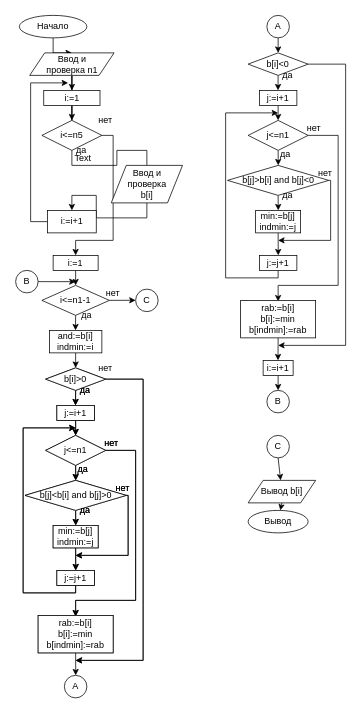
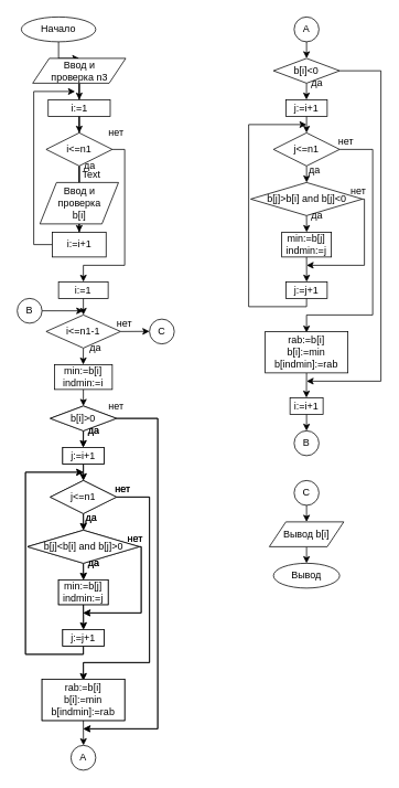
- <mxCell id="5" value="&lt;div&gt;Ввод и &lt;br&gt;&lt;/div&gt;&lt;div&gt;проверка n1&lt;/div&gt;" style="shape=parallelogram;perimeter=parallelogramPerimeter;whiteSpace=wrap;html=1;fixedSize=1;" parent="1" vertex="1"><mxGeometry x="38.75" y="70" width="112.5" height="30" as="geometry" /></mxCell>
+ <mxCell id="5" value="&lt;div&gt;Ввод и &lt;br&gt;&lt;/div&gt;&lt;div&gt;проверка n3&lt;/div&gt;" style="shape=parallelogram;perimeter=parallelogramPerimeter;whiteSpace=wrap;html=1;fixedSize=1;" parent="1" vertex="1"><mxGeometry x="38.75" y="70" width="112.5" height="30" as="geometry" /></mxCell>
- <mxCell id="10" value="i&amp;lt;=n5" style="rhombus;whiteSpace=wrap;html=1;" parent="1" vertex="1"><mxGeometry x="55" y="160" width="80" height="40" as="geometry" /></mxCell>
+ <mxCell id="10" value="i&amp;lt;=n1" style="rhombus;whiteSpace=wrap;html=1;" parent="1" vertex="1"><mxGeometry x="55" y="160" width="80" height="40" as="geometry" /></mxCell>
- <mxCell id="12" value="&lt;div&gt;Ввод и &lt;br&gt;&lt;/div&gt;&lt;div&gt;проверка&lt;/div&gt;&lt;div&gt;b[i]&lt;br&gt; &lt;/div&gt;" style="shape=parallelogram;perimeter=parallelogramPerimeter;whiteSpace=wrap;html=1;fixedSize=1;" parent="1" vertex="1"><mxGeometry x="147.5" y="220" width="95" height="50" as="geometry" /></mxCell>
+ <mxCell id="12" value="&lt;div&gt;Ввод и &lt;br&gt;&lt;/div&gt;&lt;div&gt;проверка&lt;/div&gt;&lt;div&gt;b[i]&lt;br&gt; &lt;/div&gt;" style="shape=parallelogram;perimeter=parallelogramPerimeter;whiteSpace=wrap;html=1;fixedSize=1;" parent="1" vertex="1"><mxGeometry x="47.5" y="220" width="95" height="50" as="geometry" /></mxCell>
- <mxCell id="25" value="&lt;div&gt;and:=b[i]&lt;/div&gt;&lt;div&gt;indmin:=i&lt;br&gt;&lt;/div&gt;" style="rounded=0;whiteSpace=wrap;html=1;" parent="1" vertex="1"><mxGeometry x="65" y="440" width="70" height="30" as="geometry" /></mxCell>
+ <mxCell id="25" value="&lt;div&gt;min:=b[i]&lt;/div&gt;&lt;div&gt;indmin:=i&lt;br&gt;&lt;/div&gt;" style="rounded=0;whiteSpace=wrap;html=1;" parent="1" vertex="1"><mxGeometry x="65" y="440" width="70" height="30" as="geometry" /></mxCell>
- <mxCell id="105" value="Вывод b[i]" style="shape=parallelogram;perimeter=parallelogramPerimeter;whiteSpace=wrap;html=1;fixedSize=1;" parent="1" vertex="1"><mxGeometry x="330" y="640" width="90" height="30" as="geometry" /></mxCell>
+ <mxCell id="105" value="Вывод b[i]" style="shape=parallelogram;perimeter=parallelogramPerimeter;whiteSpace=wrap;html=1;fixedSize=1;" parent="1" vertex="1"><mxGeometry x="325" y="630" width="90" height="30" as="geometry" /></mxCell>
